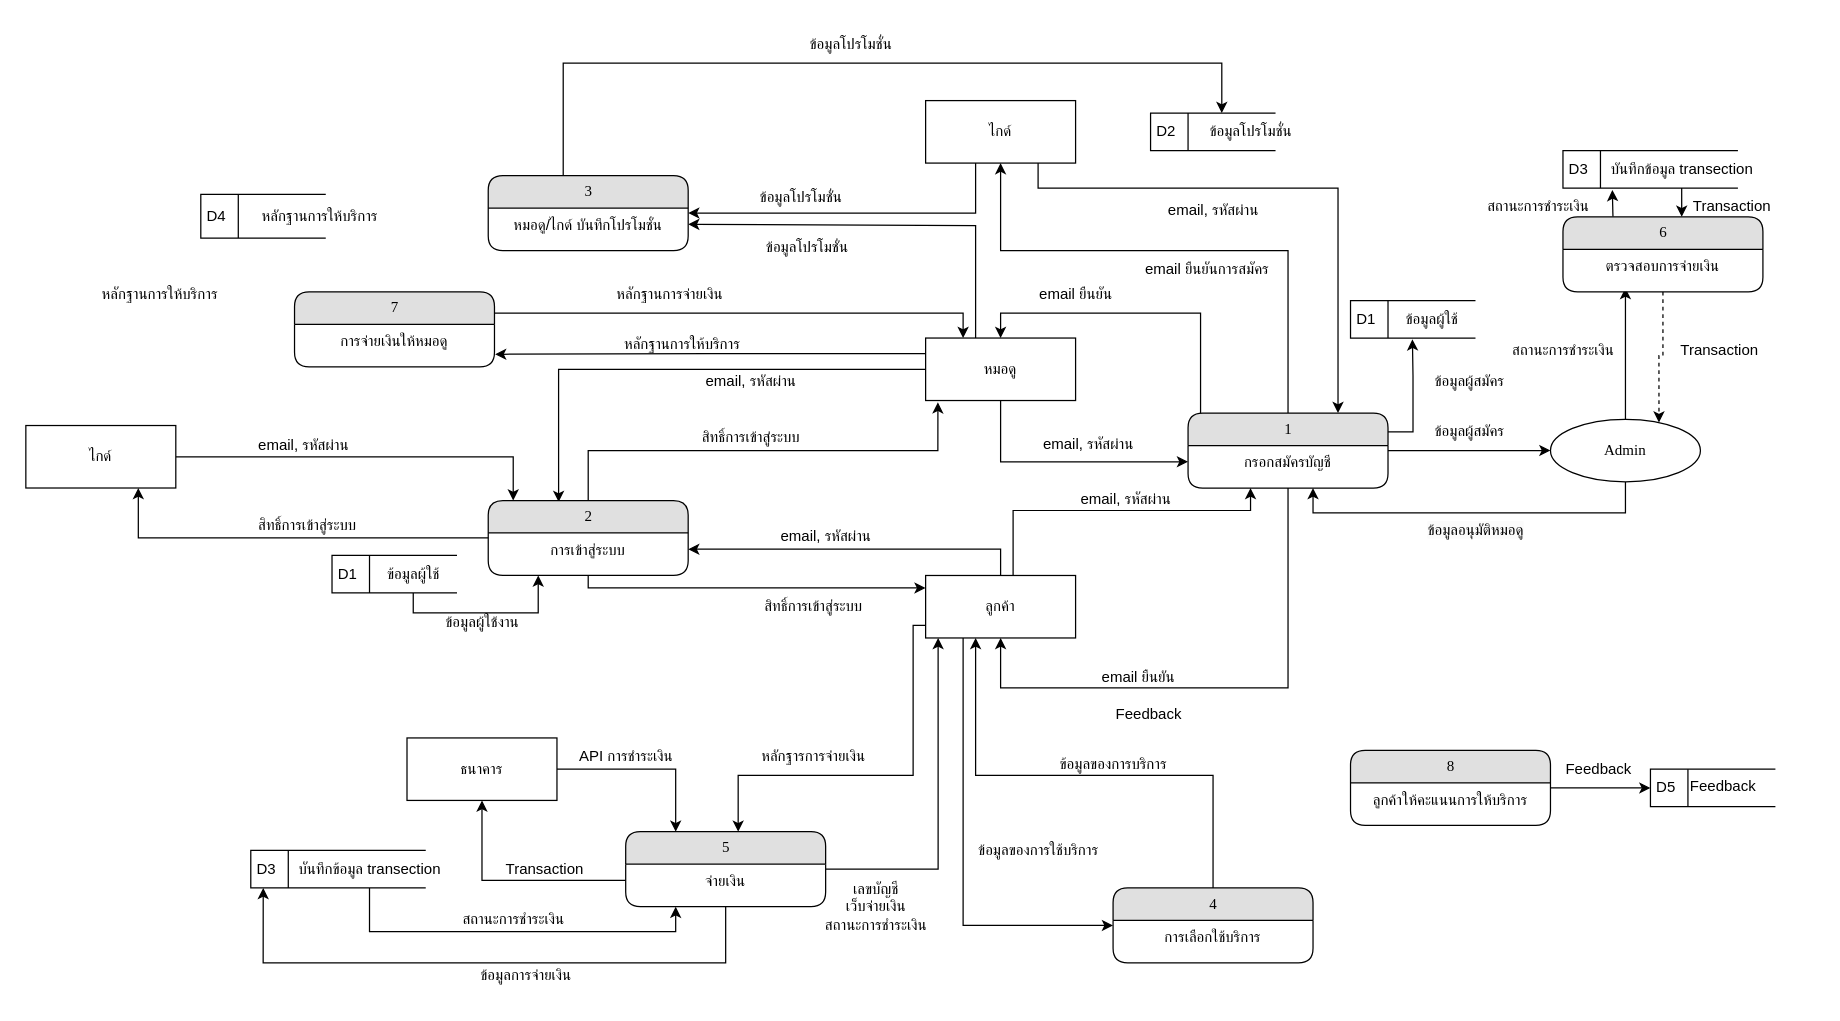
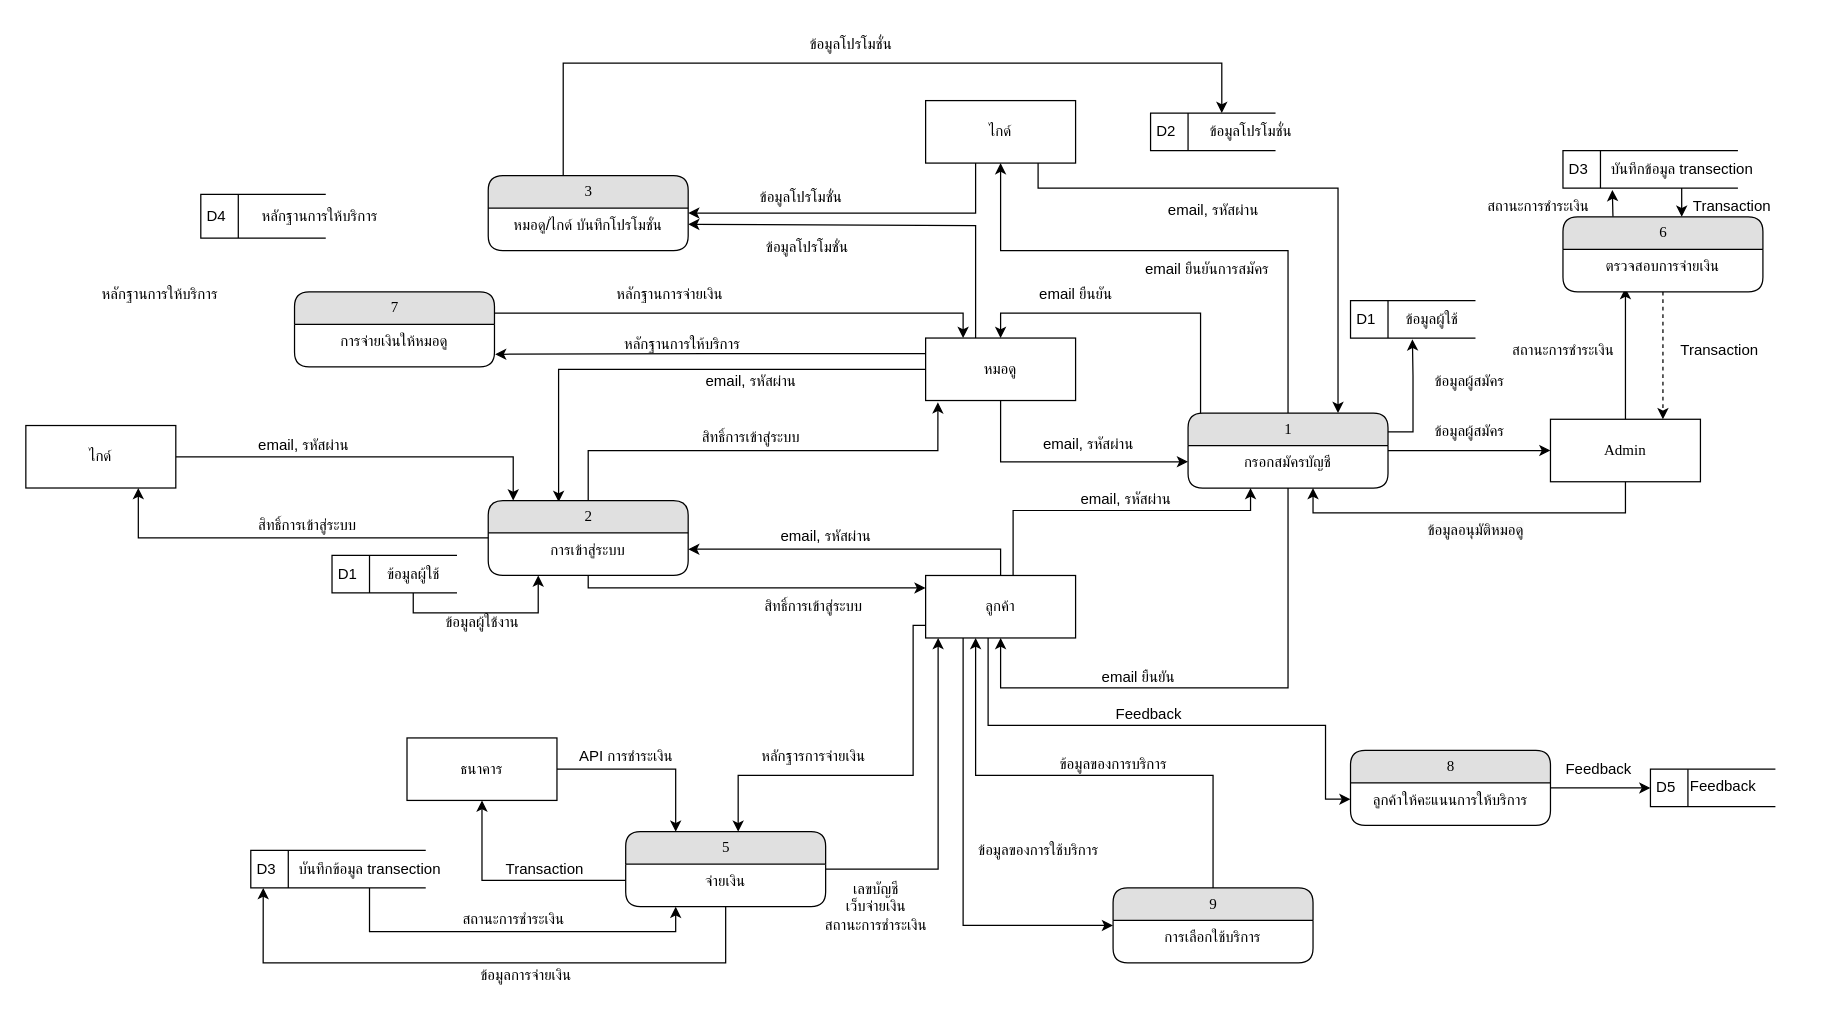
- <mxCell id="24" value="Admin" style="ellipse;whiteSpace=wrap;html=1;shadow=0;comic=0;labelBackgroundColor=none;strokeWidth=1;fontFamily=Verdana;fontSize=12;align=center;" parent="1" vertex="1"><mxGeometry x="1240" y="335" width="120" height="50" as="geometry" /></mxCell>
+ <mxCell id="24" value="Admin" style="whiteSpace=wrap;html=1;rounded=0;shadow=0;comic=0;labelBackgroundColor=none;strokeWidth=1;fontFamily=Verdana;fontSize=12;align=center;" parent="1" vertex="1"><mxGeometry x="1240" y="335" width="120" height="50" as="geometry" /></mxCell>
+ <mxCell id="4" style="edgeStyle=orthogonalEdgeStyle;rounded=0;orthogonalLoop=1;jettySize=auto;html=1;entryX=0;entryY=0.5;entryDx=0;entryDy=0;" parent="1" source="7" target="44" edge="1"><mxGeometry relative="1" as="geometry"><Array as="points"><mxPoint x="790" y="580" /><mxPoint x="1060" y="580" /></Array></mxGeometry></mxCell>
- <mxCell id="33" value="4" style="swimlane;html=1;fontStyle=0;childLayout=stackLayout;horizontal=1;startSize=26;fillColor=#e0e0e0;horizontalStack=0;resizeParent=1;resizeLast=0;collapsible=1;marginBottom=0;swimlaneFillColor=#ffffff;align=center;rounded=1;shadow=0;comic=0;labelBackgroundColor=none;strokeWidth=1;fontFamily=Verdana;fontSize=12" parent="1" vertex="1"><mxGeometry x="890" y="710" width="160" height="60" as="geometry" /></mxCell>
+ <mxCell id="33" value="9" style="swimlane;html=1;fontStyle=0;childLayout=stackLayout;horizontal=1;startSize=26;fillColor=#e0e0e0;horizontalStack=0;resizeParent=1;resizeLast=0;collapsible=1;marginBottom=0;swimlaneFillColor=#ffffff;align=center;rounded=1;shadow=0;comic=0;labelBackgroundColor=none;strokeWidth=1;fontFamily=Verdana;fontSize=12" parent="1" vertex="1"><mxGeometry x="890" y="710" width="160" height="60" as="geometry" /></mxCell>
